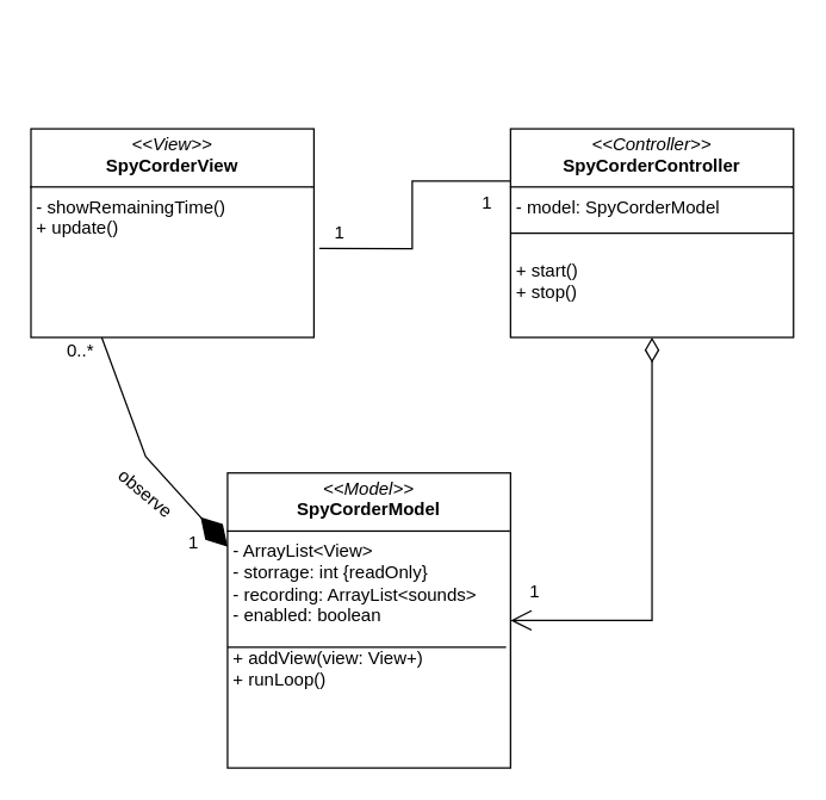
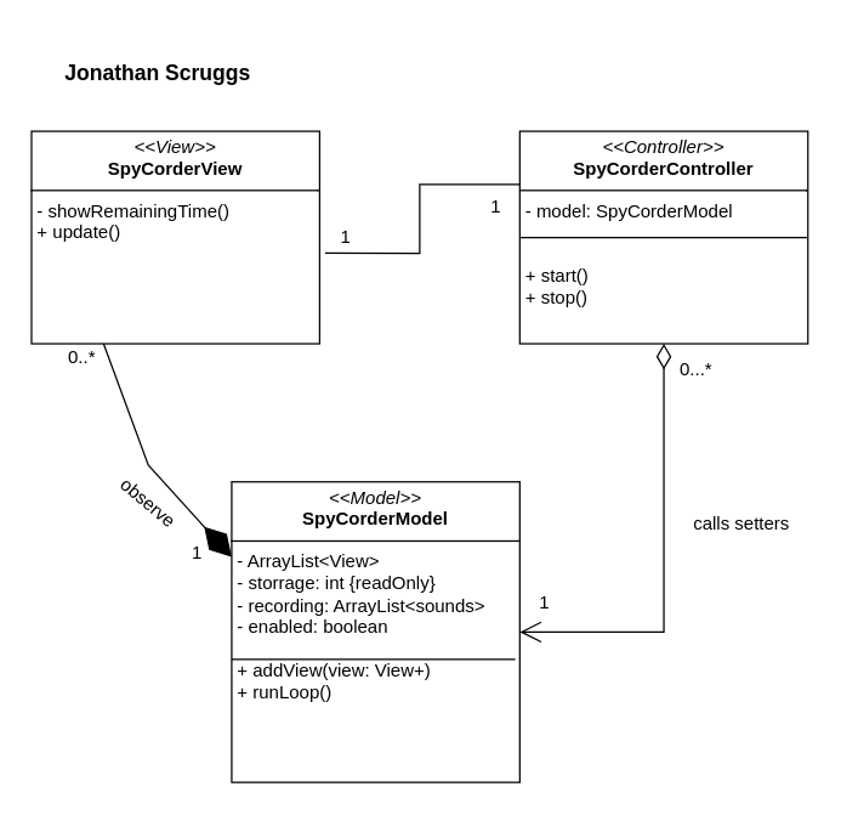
+ <mxCell id="2" value="&lt;h3&gt;Jonathan Scruggs&lt;/h3&gt;" style="text;html=1;align=center;verticalAlign=middle;resizable=0;points=[];autosize=1;strokeColor=none;fillColor=none;" vertex="1" parent="1"><mxGeometry x="31" y="20" width="143" height="55" as="geometry" /></mxCell>
+ <mxCell id="7" value="0...*" style="text;html=1;align=center;verticalAlign=middle;resizable=0;points=[];autosize=1;strokeColor=none;fillColor=none;" vertex="1" parent="1"><mxGeometry x="436" y="226" width="44" height="33" as="geometry" /></mxCell>
+ <mxCell id="18" value="calls setters" style="text;html=1;align=center;verticalAlign=middle;resizable=0;points=[];autosize=1;strokeColor=none;fillColor=none;" vertex="1" parent="1"><mxGeometry x="444" y="328" width="88" height="33" as="geometry" /></mxCell>
